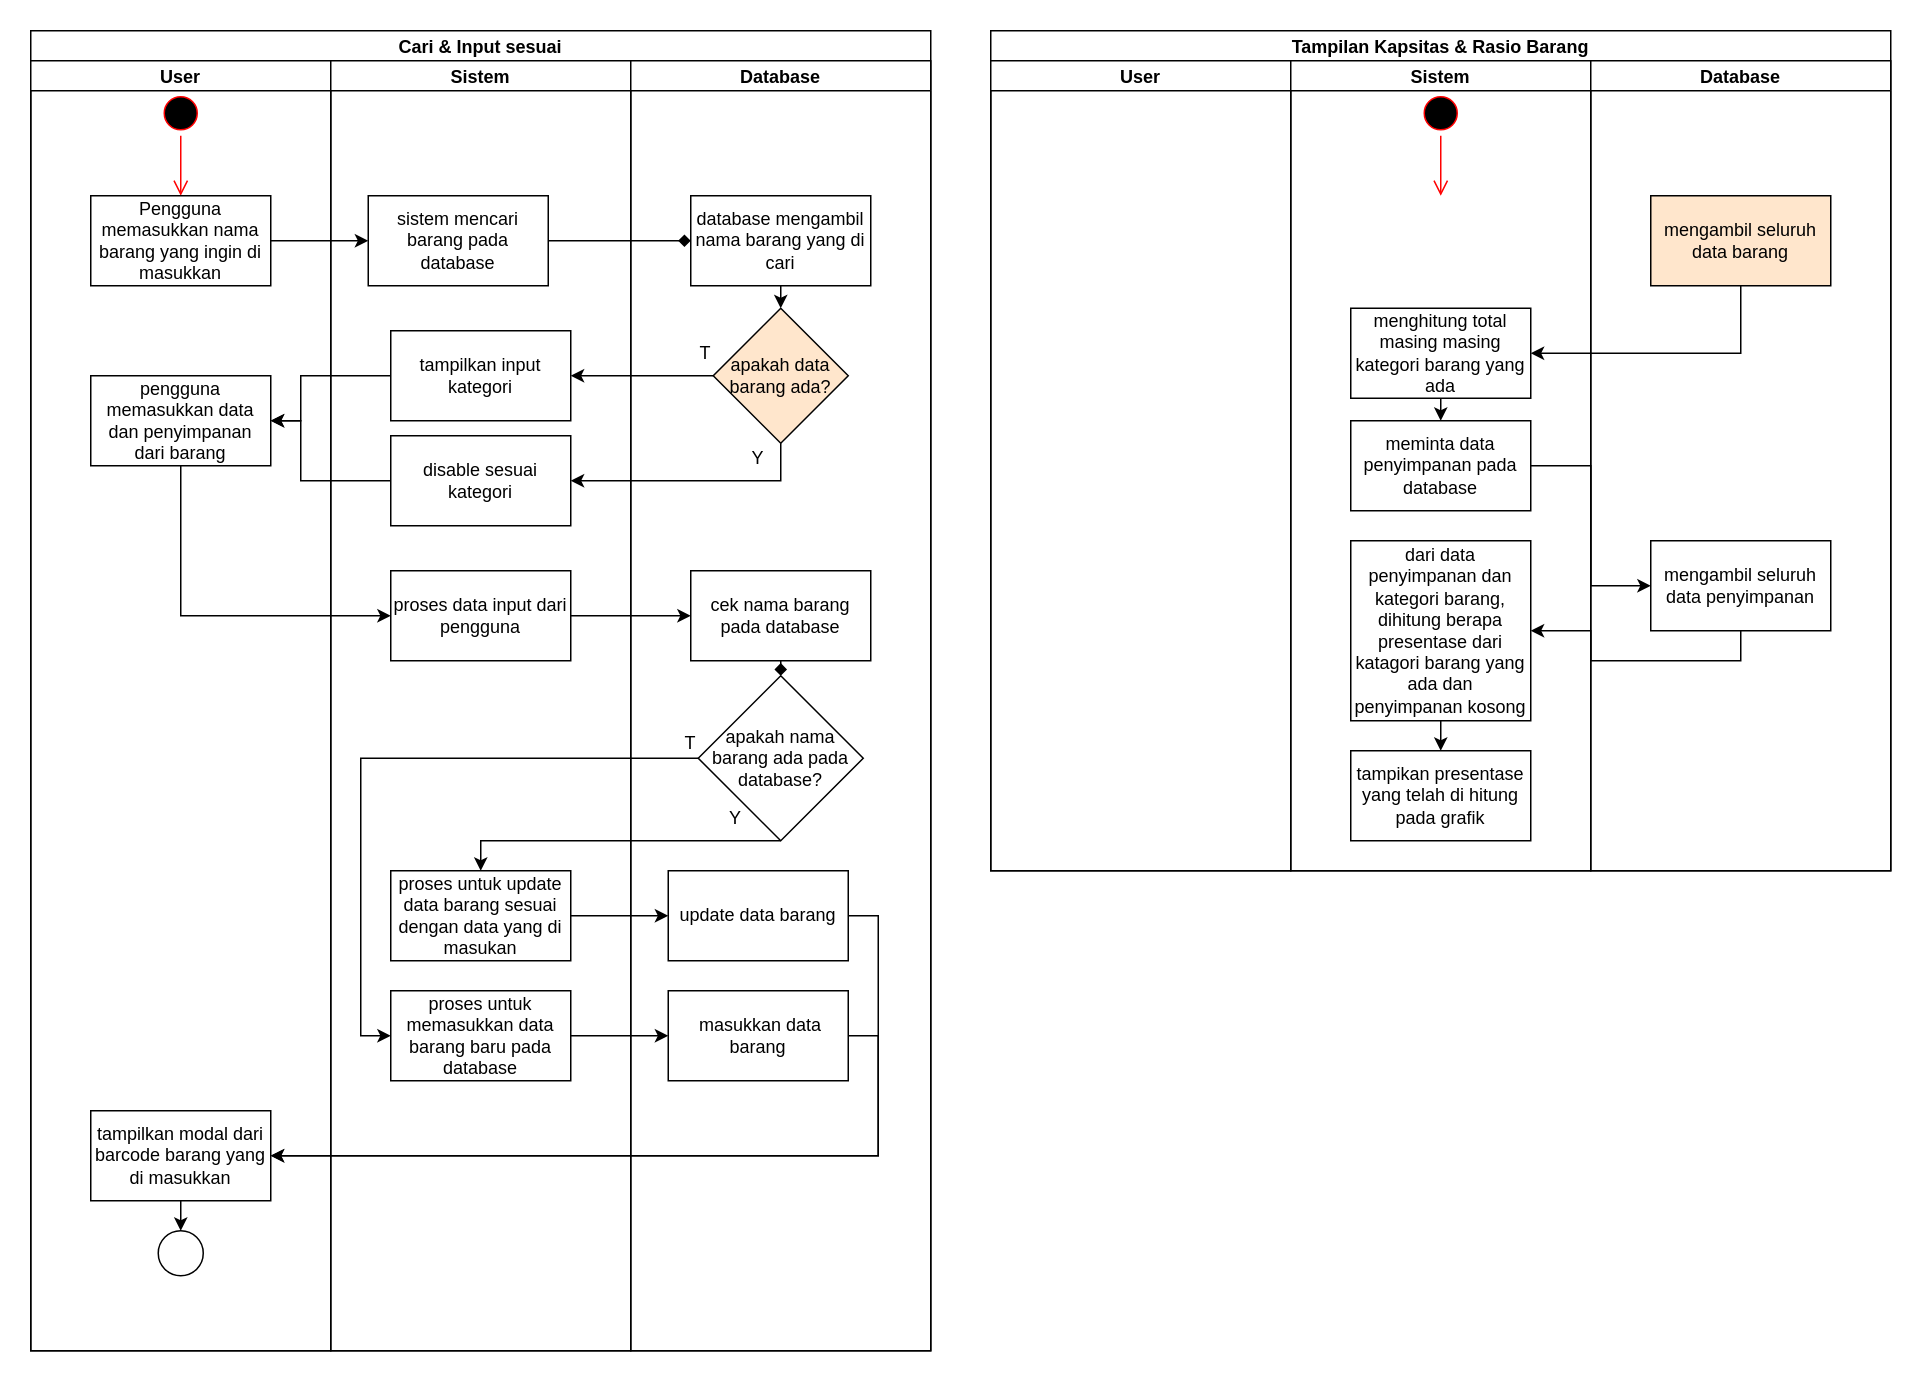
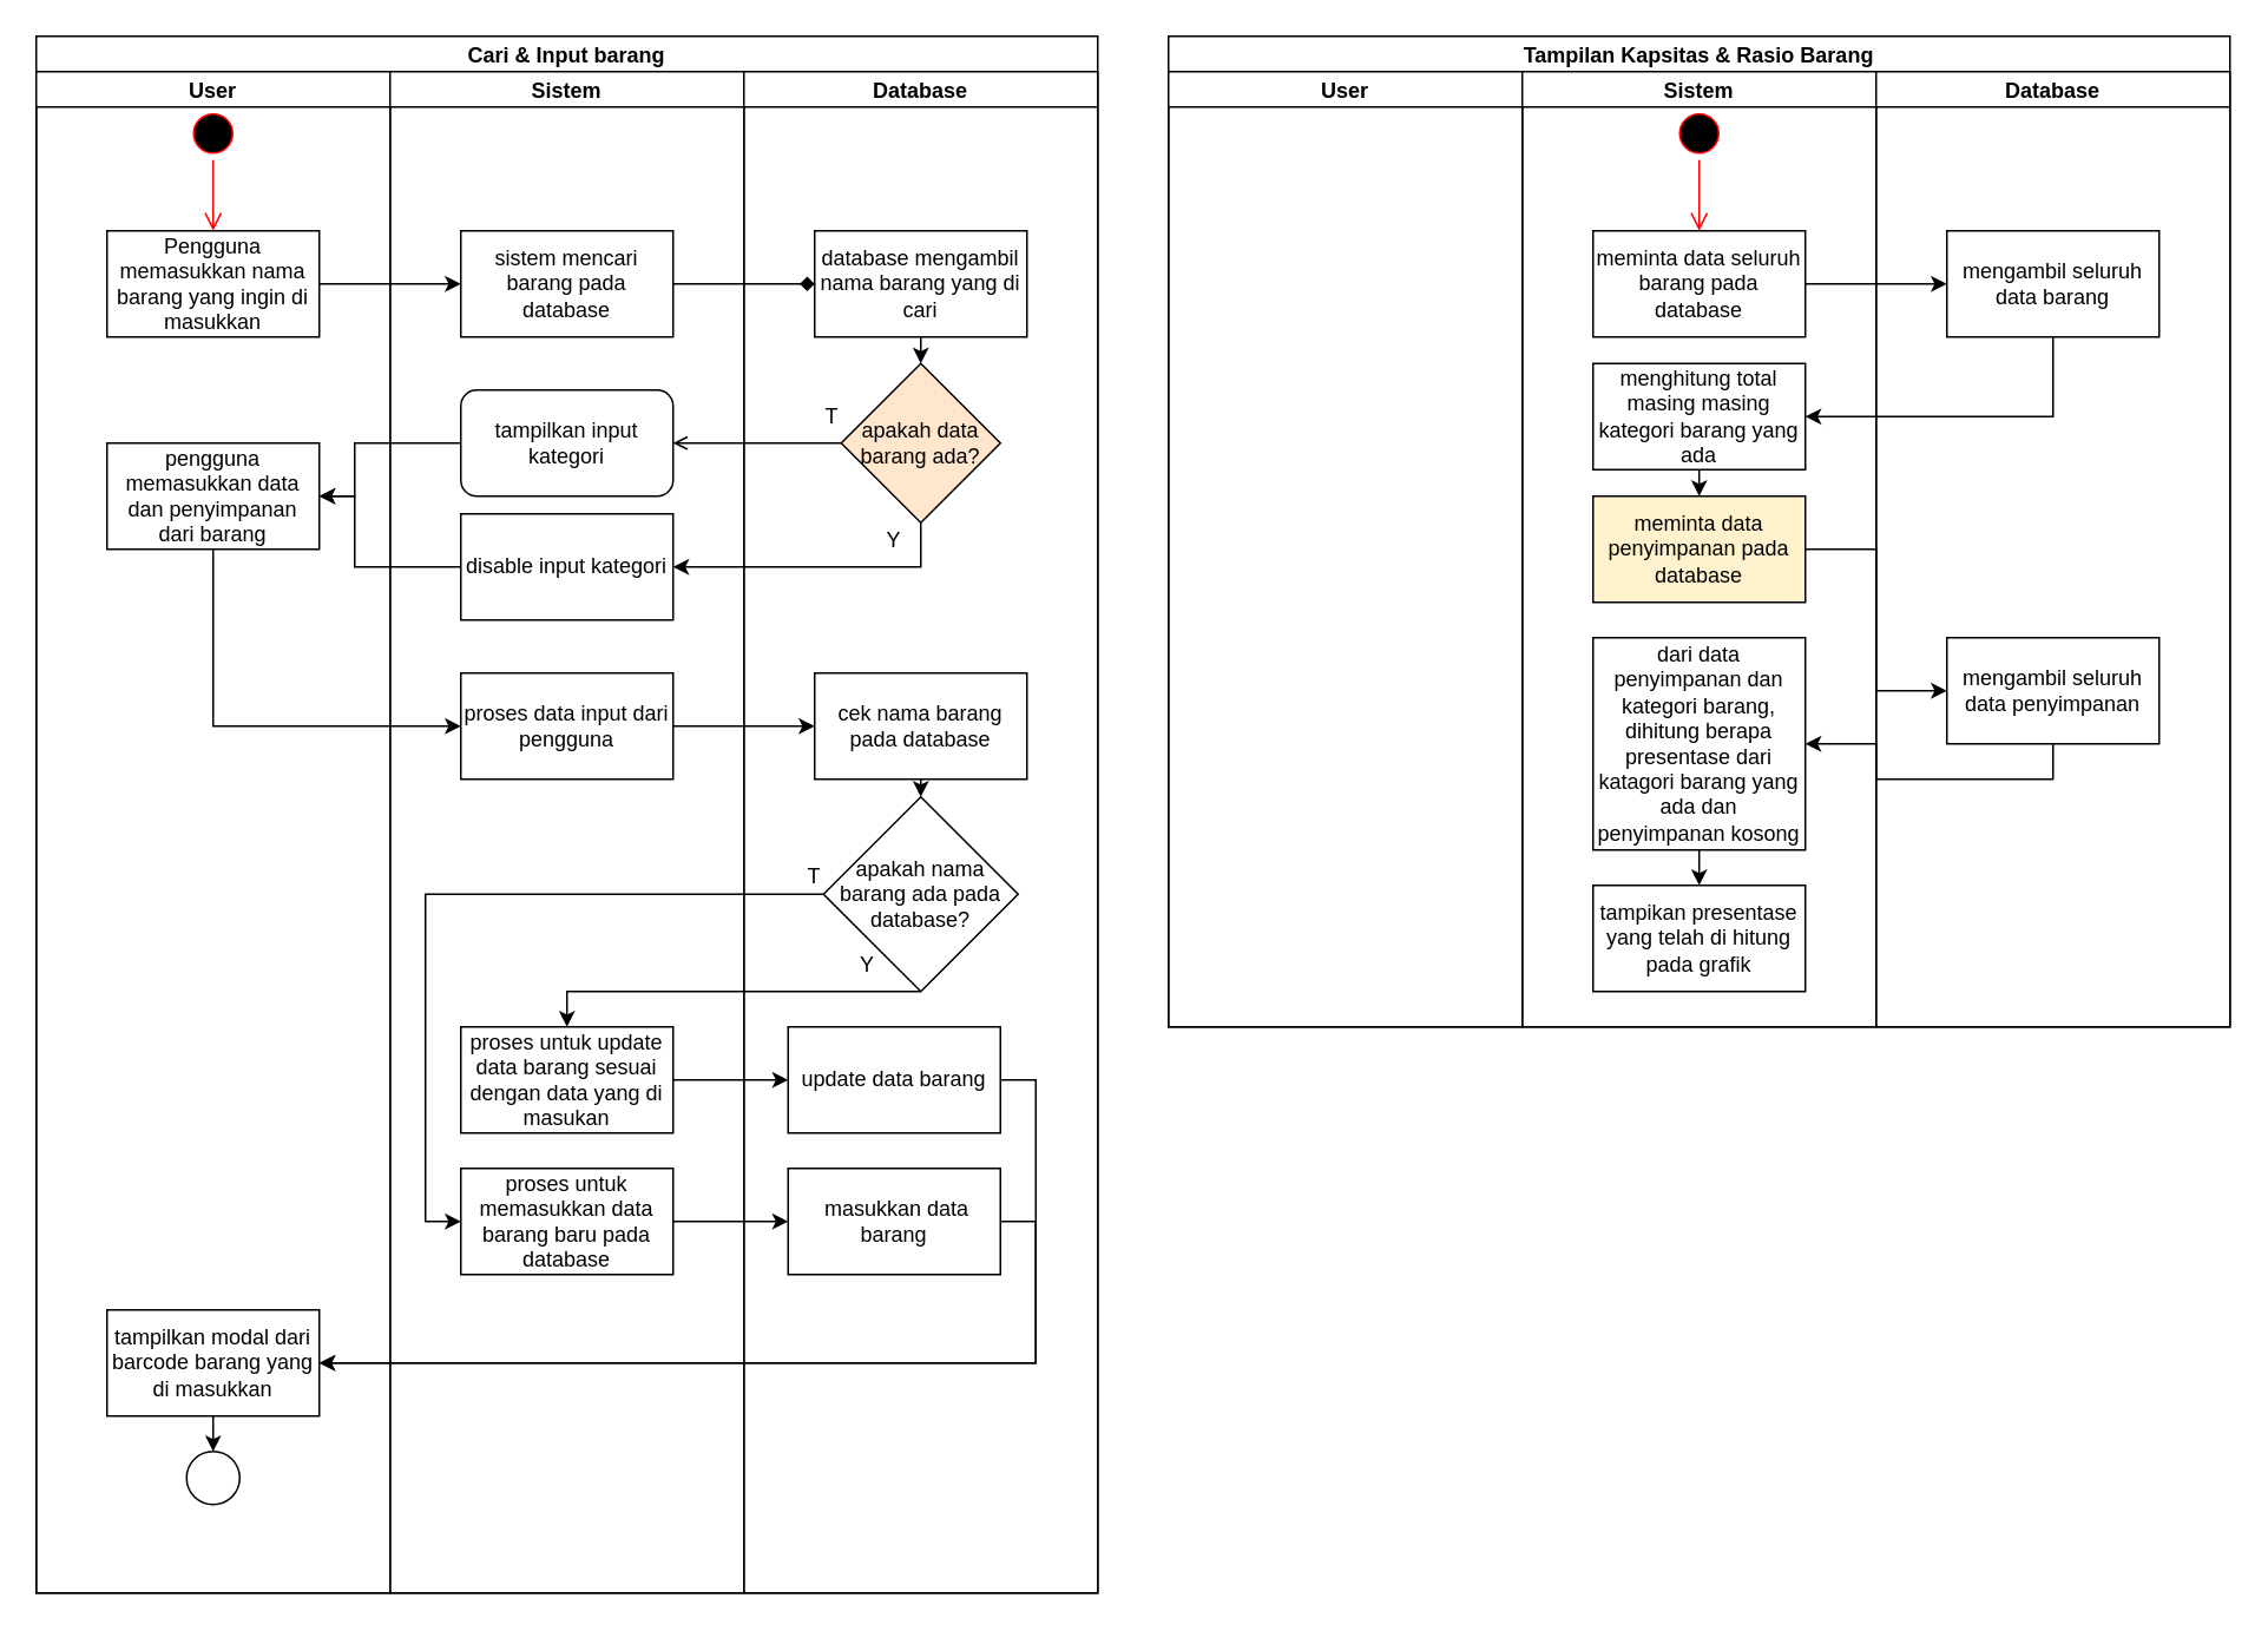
- <mxCell id="2" value="Cari &amp; Input sesuai" style="swimlane;childLayout=stackLayout;resizeParent=1;resizeParentMax=0;startSize=20;" vertex="1" parent="1"><mxGeometry x="20" y="20" width="600" height="880" as="geometry" /></mxCell>
+ <mxCell id="2" value="Cari &amp; Input barang" style="swimlane;childLayout=stackLayout;resizeParent=1;resizeParentMax=0;startSize=20;" vertex="1" parent="1"><mxGeometry x="20" y="20" width="600" height="880" as="geometry" /></mxCell>
- <mxCell id="12" value="sistem mencari barang pada database" style="rounded=0;whiteSpace=wrap;html=1;" vertex="1" parent="11"><mxGeometry x="25" y="90" width="120" height="60" as="geometry" /></mxCell>
+ <mxCell id="12" value="sistem mencari barang pada database" style="rounded=0;whiteSpace=wrap;html=1;" vertex="1" parent="11"><mxGeometry x="40" y="90" width="120" height="60" as="geometry" /></mxCell>
+ <mxCell id="51" value="meminta data seluruh barang pada database" style="rounded=0;whiteSpace=wrap;html=1;" vertex="1" parent="47"><mxGeometry x="40" y="90" width="120" height="60" as="geometry" /></mxCell>
+ <mxCell id="60" style="edgeStyle=orthogonalEdgeStyle;rounded=0;orthogonalLoop=1;jettySize=auto;html=1;exitX=1;exitY=0.5;exitDx=0;exitDy=0;entryX=0;entryY=0.5;entryDx=0;entryDy=0;" edge="1" parent="45" source="51" target="59"><mxGeometry relative="1" as="geometry" /></mxCell>
- <mxCell id="59" value="mengambil seluruh data barang" style="rounded=0;whiteSpace=wrap;html=1;fillColor=#ffe6cc;" vertex="1" parent="57"><mxGeometry x="40" y="90" width="120" height="60" as="geometry" /></mxCell>
+ <mxCell id="59" value="mengambil seluruh data barang" style="rounded=0;whiteSpace=wrap;html=1;" vertex="1" parent="57"><mxGeometry x="40" y="90" width="120" height="60" as="geometry" /></mxCell>
- <mxCell id="13" value="tampilkan input kategori" style="rounded=0;whiteSpace=wrap;html=1;" vertex="1" parent="11"><mxGeometry x="40" y="180" width="120" height="60" as="geometry" /></mxCell>
+ <mxCell id="13" value="tampilkan input kategori" style="whiteSpace=wrap;html=1;rounded=1;" vertex="1" parent="11"><mxGeometry x="40" y="180" width="120" height="60" as="geometry" /></mxCell>
- <mxCell id="43" style="edgeStyle=orthogonalEdgeStyle;rounded=0;orthogonalLoop=1;jettySize=auto;html=1;exitX=0;exitY=0.5;exitDx=0;exitDy=0;entryX=1;entryY=0.5;entryDx=0;entryDy=0;" edge="1" parent="1" source="42" target="13"><mxGeometry relative="1" as="geometry" /></mxCell>
+ <mxCell id="43" style="edgeStyle=orthogonalEdgeStyle;rounded=0;orthogonalLoop=1;jettySize=auto;html=1;exitX=0;exitY=0.5;exitDx=0;exitDy=0;entryX=1;entryY=0.5;entryDx=0;entryDy=0;endArrow=open;" edge="1" parent="1" source="42" target="13"><mxGeometry relative="1" as="geometry" /></mxCell>
- <mxCell id="50" value="meminta data penyimpanan pada database" style="rounded=0;whiteSpace=wrap;html=1;" vertex="1" parent="47"><mxGeometry x="40" y="240" width="120" height="60" as="geometry" /></mxCell>
+ <mxCell id="50" value="meminta data penyimpanan pada database" style="rounded=0;whiteSpace=wrap;html=1;fillColor=#fff2cc;" vertex="1" parent="47"><mxGeometry x="40" y="240" width="120" height="60" as="geometry" /></mxCell>
- <mxCell id="14" value="disable sesuai kategori" style="rounded=0;whiteSpace=wrap;html=1;" vertex="1" parent="11"><mxGeometry x="40" y="250" width="120" height="60" as="geometry" /></mxCell>
+ <mxCell id="14" value="disable input kategori" style="rounded=0;whiteSpace=wrap;html=1;" vertex="1" parent="11"><mxGeometry x="40" y="250" width="120" height="60" as="geometry" /></mxCell>
- <mxCell id="20" style="edgeStyle=orthogonalEdgeStyle;rounded=0;orthogonalLoop=1;jettySize=auto;html=1;exitX=0.5;exitY=1;exitDx=0;exitDy=0;entryX=0.5;entryY=0;entryDx=0;entryDy=0;endArrow=diamond;" edge="1" parent="18" source="21" target="22"><mxGeometry relative="1" as="geometry" /></mxCell>
+ <mxCell id="20" style="edgeStyle=orthogonalEdgeStyle;rounded=0;orthogonalLoop=1;jettySize=auto;html=1;exitX=0.5;exitY=1;exitDx=0;exitDy=0;entryX=0.5;entryY=0;entryDx=0;entryDy=0;" edge="1" parent="18" source="21" target="22"><mxGeometry relative="1" as="geometry" /></mxCell>
